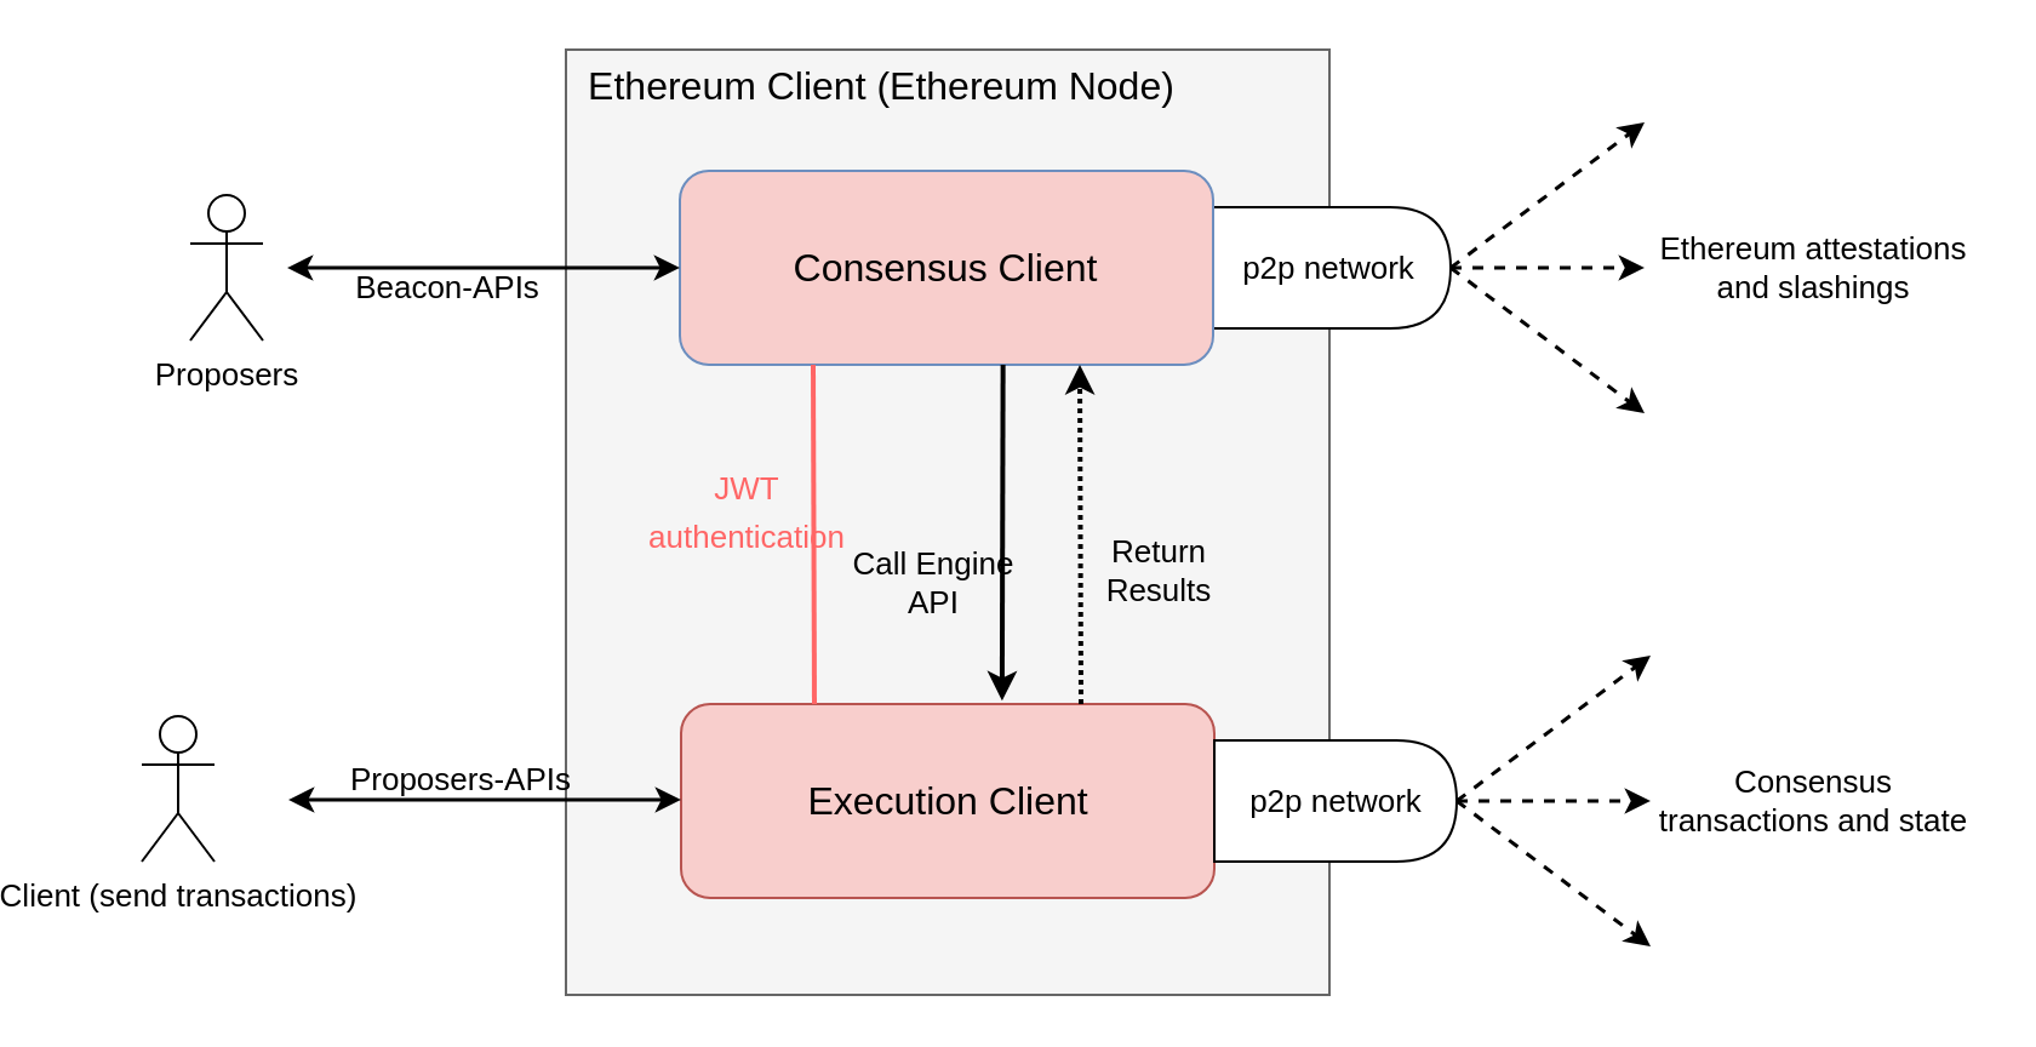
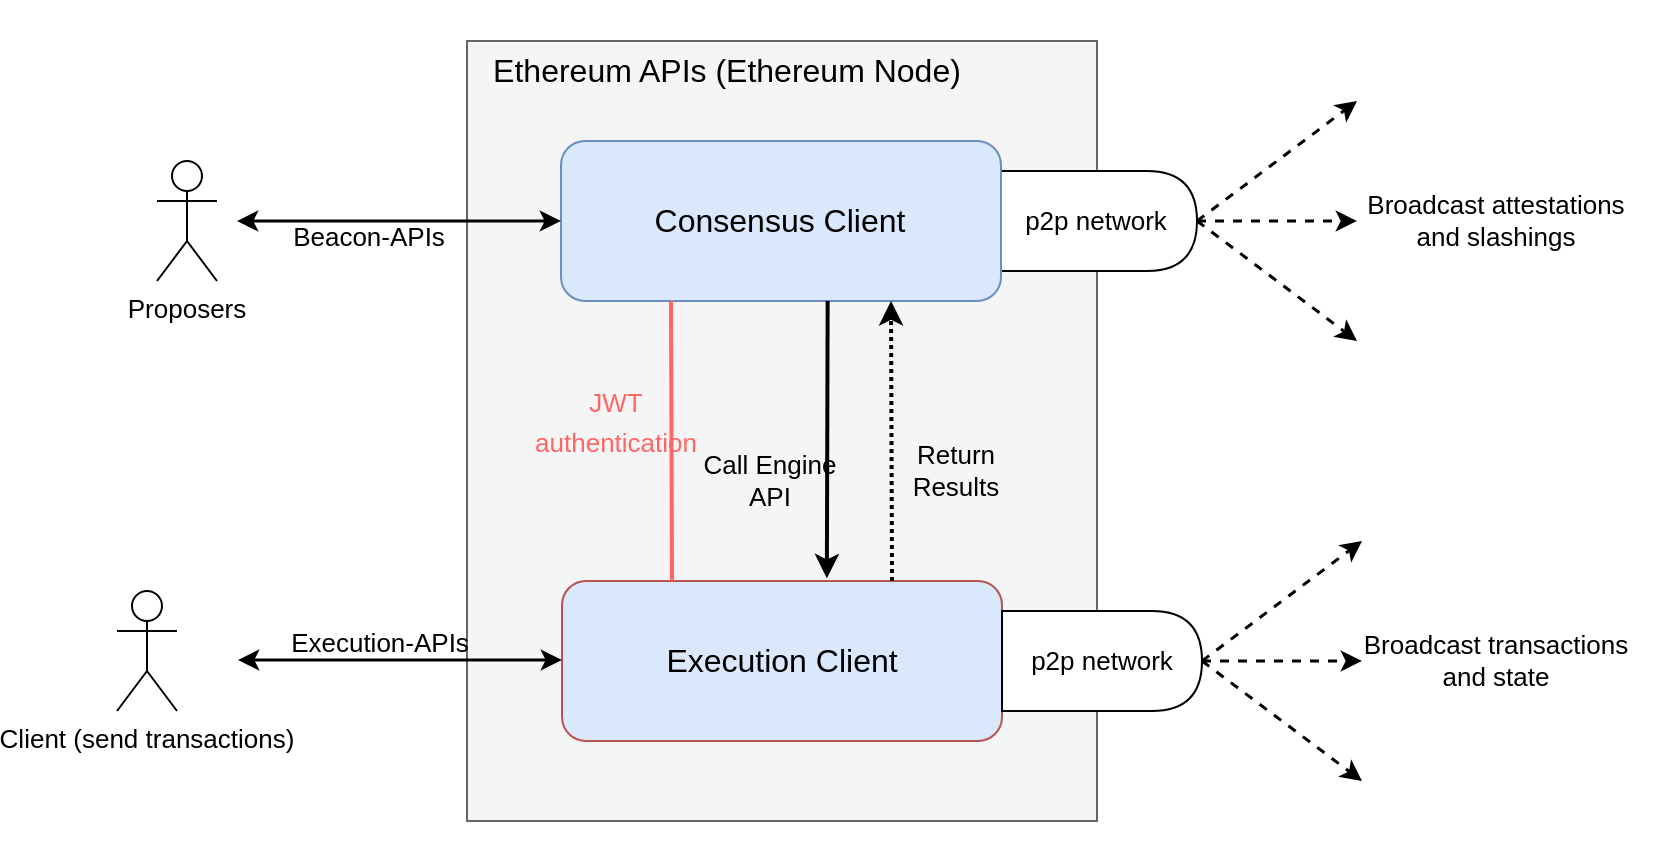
- <mxCell id="27" value="&lt;font style=&quot;font-size: 16px;&quot;&gt;Ethereum Client (Ethereum Node)&lt;/font&gt;" style="text;html=1;strokeColor=none;fillColor=none;align=center;verticalAlign=middle;whiteSpace=wrap;rounded=0;fontSize=13;fontColor=#000000;" parent="1" vertex="1"><mxGeometry x="181" y="30" width="289" height="10" as="geometry" /></mxCell>
+ <mxCell id="27" value="&lt;font style=&quot;font-size: 16px;&quot;&gt;Ethereum APIs (Ethereum Node)&lt;/font&gt;" style="text;html=1;strokeColor=none;fillColor=none;align=center;verticalAlign=middle;whiteSpace=wrap;rounded=0;fontSize=13;fontColor=#000000;" parent="1" vertex="1"><mxGeometry x="181" y="30" width="289" height="10" as="geometry" /></mxCell>
- <mxCell id="4" value="&lt;font style=&quot;font-size: 16px&quot;&gt;Consensus Client&lt;/font&gt;" style="rounded=1;whiteSpace=wrap;html=1;fillColor=#f8cecc;strokeColor=#6c8ebf;" parent="1" vertex="1"><mxGeometry x="242" y="70" width="220" height="80" as="geometry" /></mxCell>
+ <mxCell id="4" value="&lt;font style=&quot;font-size: 16px&quot;&gt;Consensus Client&lt;/font&gt;" style="rounded=1;whiteSpace=wrap;html=1;fillColor=#dae8fc;strokeColor=#6c8ebf;" parent="1" vertex="1"><mxGeometry x="242" y="70" width="220" height="80" as="geometry" /></mxCell>
- <mxCell id="19" value="Ethereum attestations and slashings" style="text;html=1;strokeColor=none;fillColor=none;align=center;verticalAlign=middle;whiteSpace=wrap;rounded=0;fontSize=13;fontColor=#000000;" parent="1" vertex="1"><mxGeometry x="640" y="92.5" width="140" height="35" as="geometry" /></mxCell>
+ <mxCell id="19" value="Broadcast attestations and slashings" style="text;html=1;strokeColor=none;fillColor=none;align=center;verticalAlign=middle;whiteSpace=wrap;rounded=0;fontSize=13;fontColor=#000000;" parent="1" vertex="1"><mxGeometry x="640" y="92.5" width="140" height="35" as="geometry" /></mxCell>
- <mxCell id="24" value="Proposers-APIs" style="text;html=1;strokeColor=none;fillColor=none;align=center;verticalAlign=middle;whiteSpace=wrap;rounded=0;fontSize=13;fontColor=#000000;" parent="1" vertex="1"><mxGeometry x="96.5" y="312.5" width="110" height="17.5" as="geometry" /></mxCell>
+ <mxCell id="24" value="Execution-APIs" style="text;html=1;strokeColor=none;fillColor=none;align=center;verticalAlign=middle;whiteSpace=wrap;rounded=0;fontSize=13;fontColor=#000000;" parent="1" vertex="1"><mxGeometry x="96.5" y="312.5" width="110" height="17.5" as="geometry" /></mxCell>
- <mxCell id="5" value="&lt;font style=&quot;font-size: 16px&quot;&gt;Execution Client&lt;/font&gt;" style="rounded=1;whiteSpace=wrap;html=1;fillColor=#f8cecc;strokeColor=#b85450;" parent="1" vertex="1"><mxGeometry x="242.5" y="290" width="220" height="80" as="geometry" /></mxCell>
+ <mxCell id="5" value="&lt;font style=&quot;font-size: 16px&quot;&gt;Execution Client&lt;/font&gt;" style="rounded=1;whiteSpace=wrap;html=1;fillColor=#dae8fc;strokeColor=#b85450;" parent="1" vertex="1"><mxGeometry x="242.5" y="290" width="220" height="80" as="geometry" /></mxCell>
- <mxCell id="20" value="Consensus transactions and state" style="text;html=1;strokeColor=none;fillColor=none;align=center;verticalAlign=middle;whiteSpace=wrap;rounded=0;fontSize=13;fontColor=#000000;" parent="1" vertex="1"><mxGeometry x="640" y="312.5" width="140" height="35" as="geometry" /></mxCell>
+ <mxCell id="20" value="Broadcast transactions and state" style="text;html=1;strokeColor=none;fillColor=none;align=center;verticalAlign=middle;whiteSpace=wrap;rounded=0;fontSize=13;fontColor=#000000;" parent="1" vertex="1"><mxGeometry x="640" y="312.5" width="140" height="35" as="geometry" /></mxCell>
